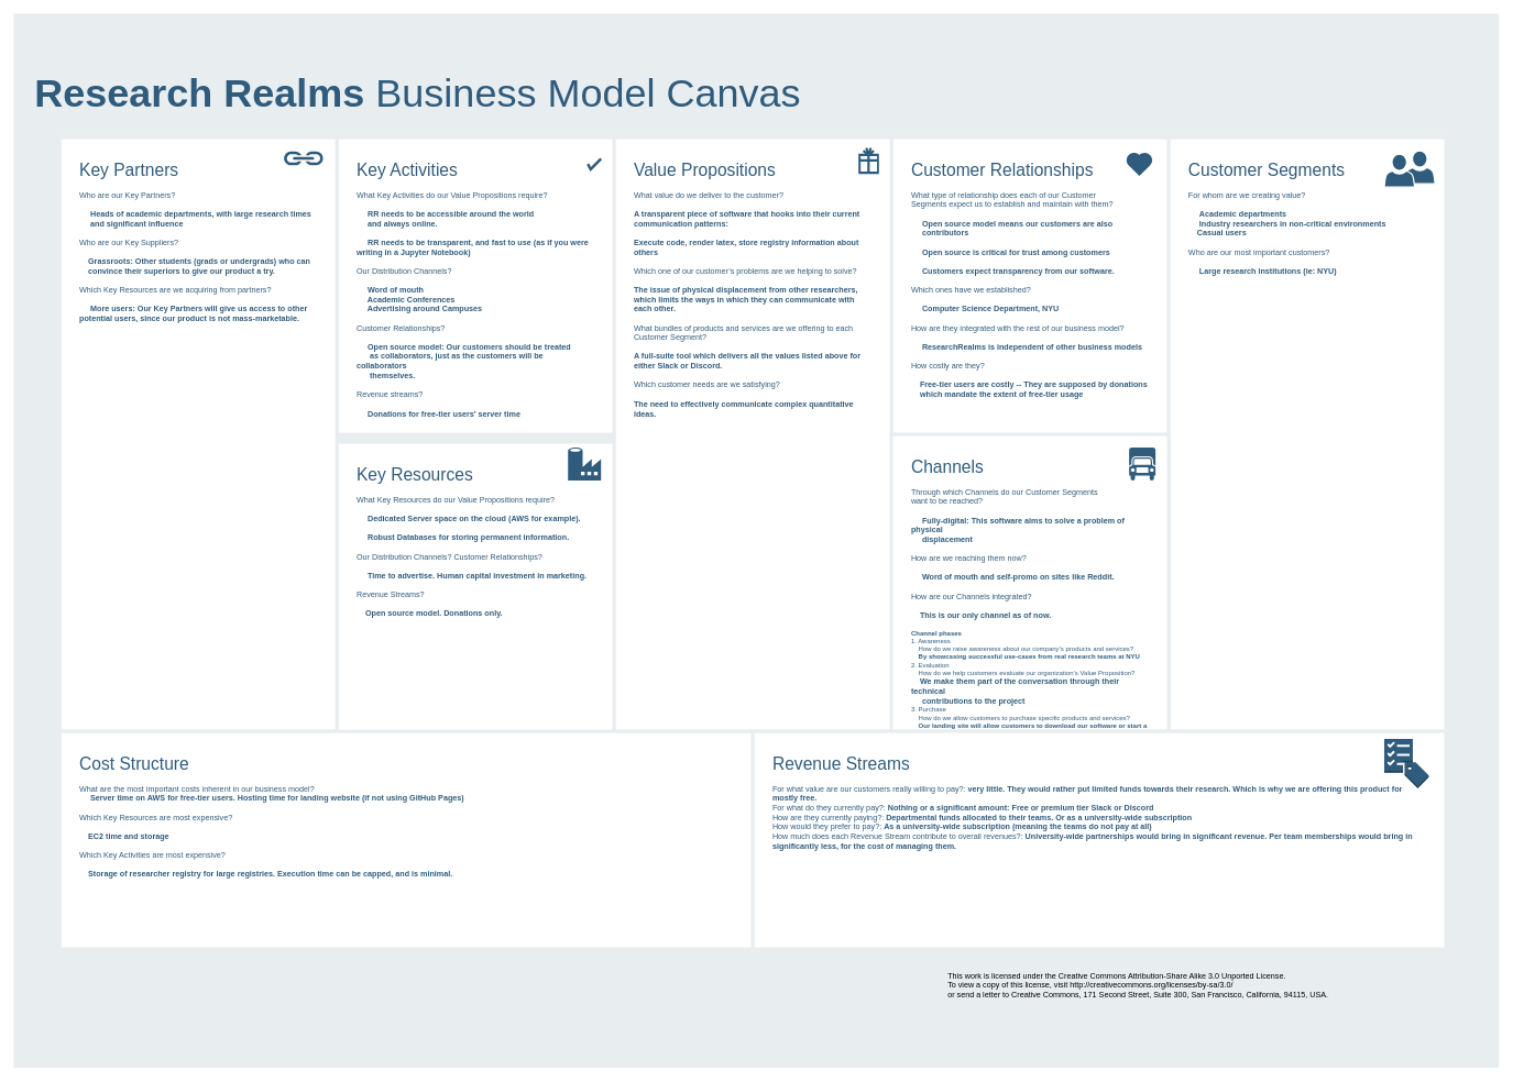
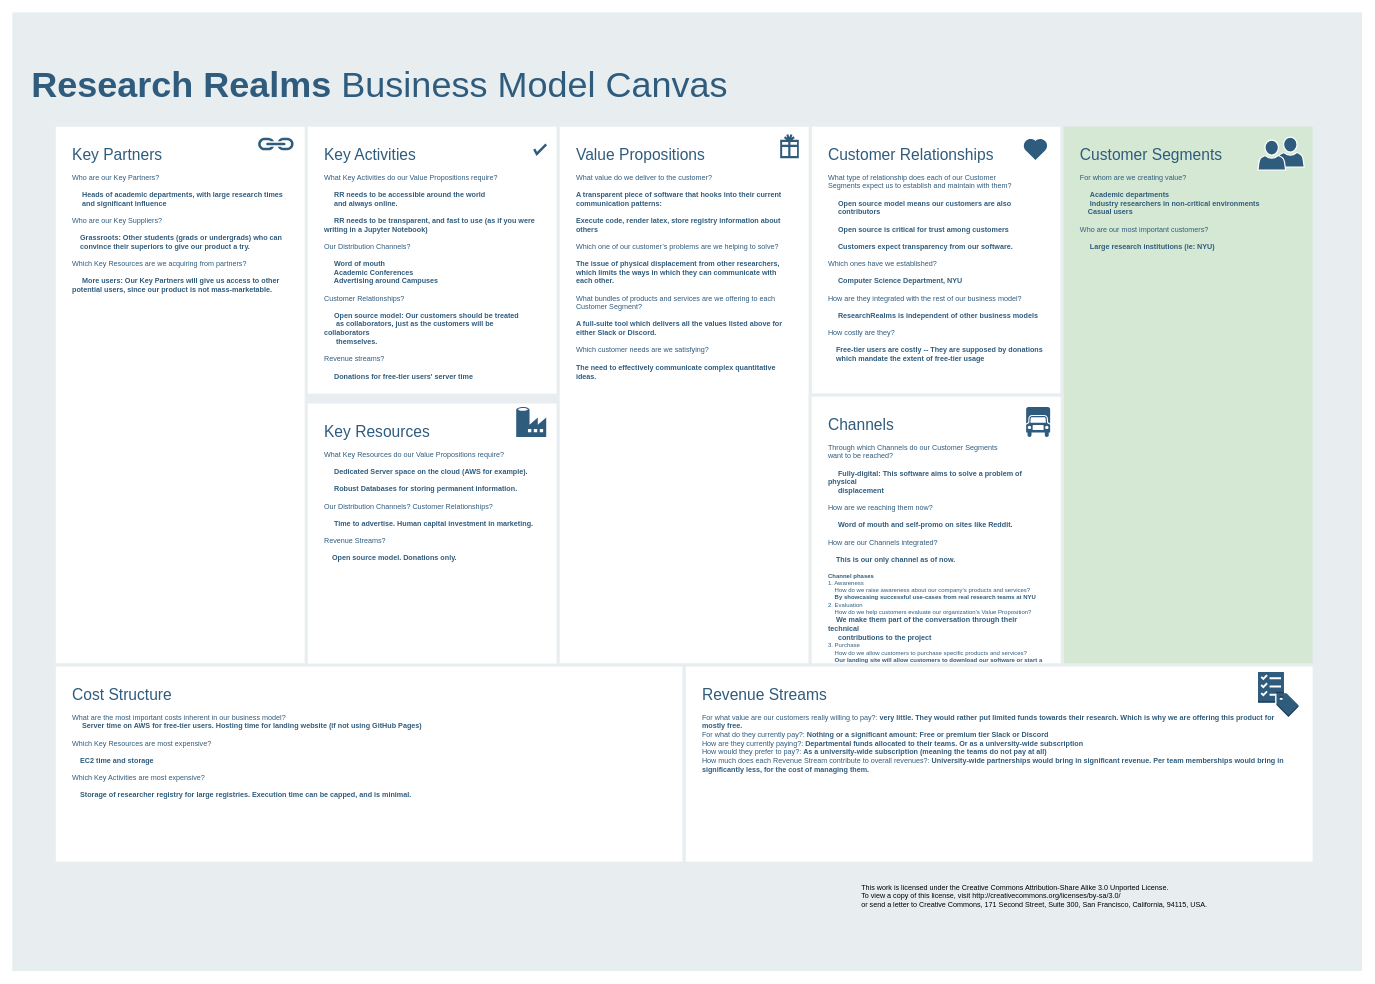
- <mxCell id="8" value="&lt;div&gt;&lt;font style=&quot;font-size: 26px&quot;&gt;Customer Segments&lt;/font&gt;&lt;/div&gt;&lt;div&gt;&lt;br&gt;&lt;/div&gt;&lt;div&gt;For whom are we creating value?&lt;/div&gt;&lt;div&gt;&lt;br&gt;&lt;/div&gt;&lt;div&gt;&amp;nbsp;&amp;nbsp;&amp;nbsp;&amp;nbsp; &lt;b&gt;Academic departments&lt;/b&gt;&lt;/div&gt;&lt;div&gt;&lt;b&gt;&amp;nbsp;&amp;nbsp;&amp;nbsp;&amp;nbsp; Industry researchers in non-critical environments&lt;/b&gt;&lt;/div&gt;&lt;div&gt;&lt;b&gt;&amp;nbsp;&amp;nbsp;&amp;nbsp; Casual users&lt;/b&gt;&lt;/div&gt;&lt;div&gt;&lt;b&gt;&lt;/b&gt;&lt;br&gt;&lt;/div&gt;&lt;div&gt;Who are our most important customers?&lt;/div&gt;&lt;div&gt;&lt;br&gt;&lt;/div&gt;&lt;div&gt;&amp;nbsp;&amp;nbsp;&amp;nbsp;&amp;nbsp; &lt;b&gt;Large research institutions (ie: NYU)&lt;/b&gt;&lt;br&gt;&lt;/div&gt;" style="rounded=0;whiteSpace=wrap;html=1;shadow=0;labelBackgroundColor=none;strokeColor=#e8edf0;strokeWidth=5;fillColor=#ffffff;fontSize=12;fontColor=#2F5B7C;align=left;verticalAlign=top;spacing=30;" parent="1" vertex="1"><mxGeometry x="1770" y="208" width="420" height="900" as="geometry" /></mxCell>
+ <mxCell id="8" value="&lt;div&gt;&lt;font style=&quot;font-size: 26px&quot;&gt;Customer Segments&lt;/font&gt;&lt;/div&gt;&lt;div&gt;&lt;br&gt;&lt;/div&gt;&lt;div&gt;For whom are we creating value?&lt;/div&gt;&lt;div&gt;&lt;br&gt;&lt;/div&gt;&lt;div&gt;&amp;nbsp;&amp;nbsp;&amp;nbsp;&amp;nbsp; &lt;b&gt;Academic departments&lt;/b&gt;&lt;/div&gt;&lt;div&gt;&lt;b&gt;&amp;nbsp;&amp;nbsp;&amp;nbsp;&amp;nbsp; Industry researchers in non-critical environments&lt;/b&gt;&lt;/div&gt;&lt;div&gt;&lt;b&gt;&amp;nbsp;&amp;nbsp;&amp;nbsp; Casual users&lt;/b&gt;&lt;/div&gt;&lt;div&gt;&lt;b&gt;&lt;/b&gt;&lt;br&gt;&lt;/div&gt;&lt;div&gt;Who are our most important customers?&lt;/div&gt;&lt;div&gt;&lt;br&gt;&lt;/div&gt;&lt;div&gt;&amp;nbsp;&amp;nbsp;&amp;nbsp;&amp;nbsp; &lt;b&gt;Large research institutions (ie: NYU)&lt;/b&gt;&lt;br&gt;&lt;/div&gt;" style="rounded=0;whiteSpace=wrap;html=1;shadow=0;labelBackgroundColor=none;strokeColor=#e8edf0;strokeWidth=5;fillColor=#d5e8d4;fontSize=12;fontColor=#2F5B7C;align=left;verticalAlign=top;spacing=30;" parent="1" vertex="1"><mxGeometry x="1770" y="208" width="420" height="900" as="geometry" /></mxCell>
